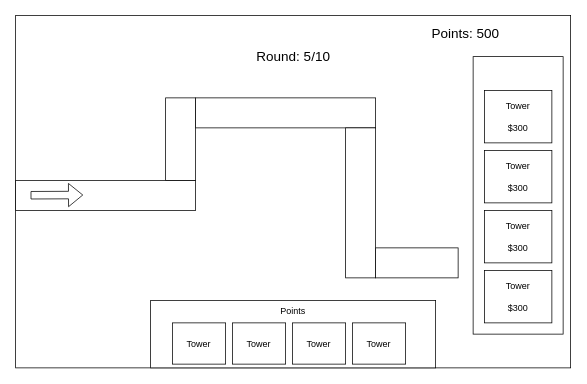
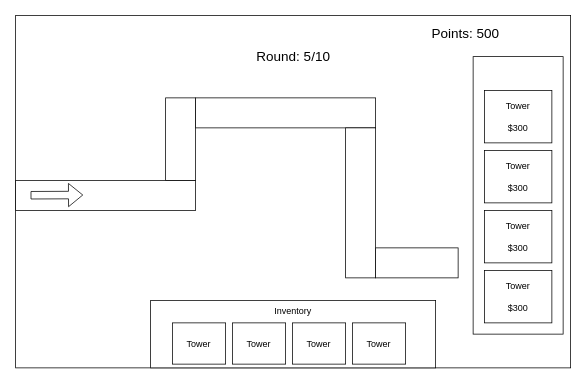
- <mxCell id="21" value="Points" style="text;html=1;align=center;verticalAlign=middle;whiteSpace=wrap;rounded=0;" vertex="1" parent="1"><mxGeometry x="360" y="400" width="60" height="30" as="geometry" /></mxCell>
+ <mxCell id="21" value="Inventory" style="text;html=1;align=center;verticalAlign=middle;whiteSpace=wrap;rounded=0;" vertex="1" parent="1"><mxGeometry x="360" y="400" width="60" height="30" as="geometry" /></mxCell>
